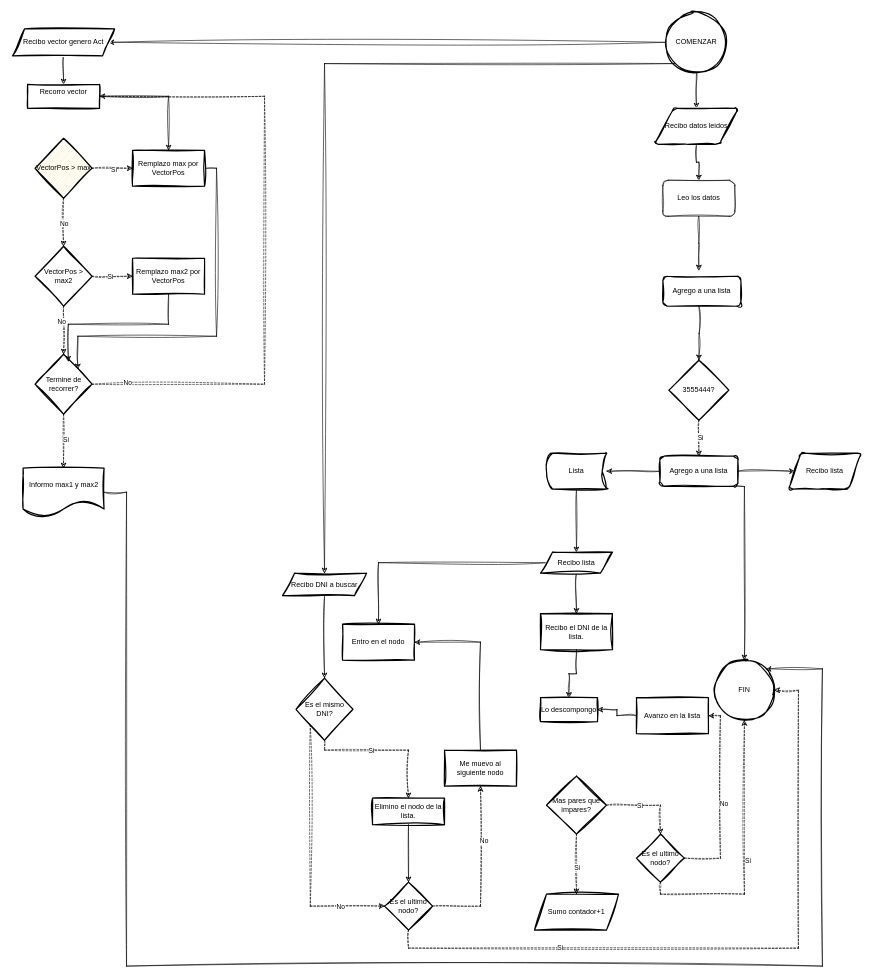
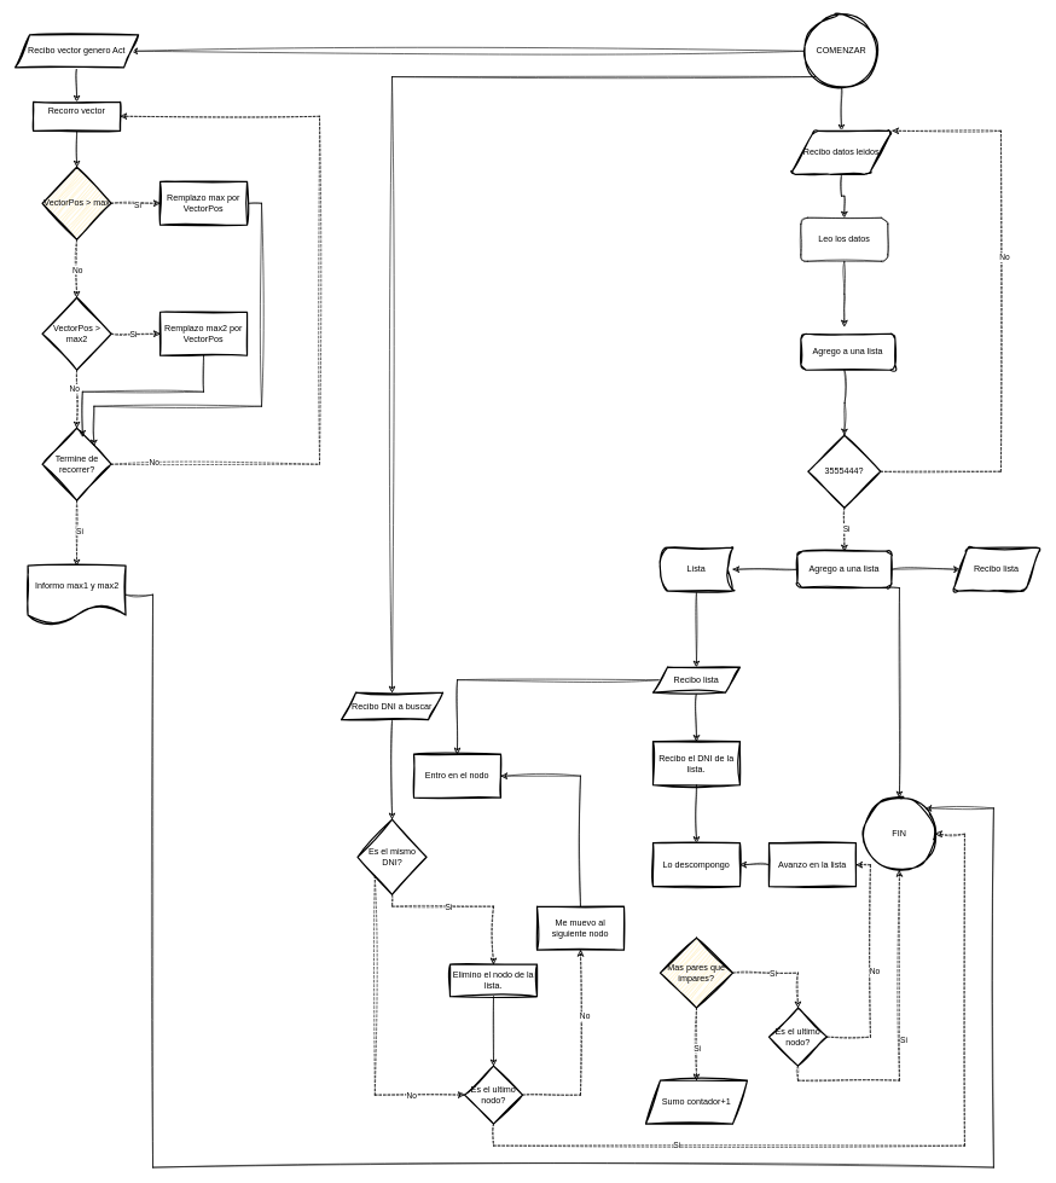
- <mxCell id="63" value="" style="edgeStyle=orthogonalEdgeStyle;rounded=0;sketch=1;hachureGap=4;jiggle=2;curveFitting=1;orthogonalLoop=1;jettySize=auto;html=1;" edge="1" parent="1" source="64" target="76"><mxGeometry relative="1" as="geometry" /></mxCell>
+ <mxCell id="63" value="" style="edgeStyle=orthogonalEdgeStyle;rounded=0;sketch=1;hachureGap=4;jiggle=2;curveFitting=1;orthogonalLoop=1;jettySize=auto;html=1;" edge="1" parent="1" source="64" target="69"><mxGeometry relative="1" as="geometry" /></mxCell>
+ <mxCell id="10" style="edgeStyle=orthogonalEdgeStyle;rounded=0;sketch=1;hachureGap=4;jiggle=2;curveFitting=1;orthogonalLoop=1;jettySize=auto;html=1;exitX=1;exitY=0.5;exitDx=0;exitDy=0;exitPerimeter=0;entryX=1;entryY=0;entryDx=0;entryDy=0;dashed=1;fontFamily=Helvetica;" edge="1" parent="1" source="14" target="8"><mxGeometry relative="1" as="geometry"><Array as="points"><mxPoint x="1380" y="650" /><mxPoint x="1380" y="180" /></Array></mxGeometry></mxCell>
+ <mxCell id="11" value="No" style="edgeLabel;html=1;align=center;verticalAlign=middle;resizable=0;points=[];sketch=1;hachureGap=4;jiggle=2;curveFitting=1;fontFamily=Helvetica;" vertex="1" connectable="0" parent="10"><mxGeometry x="0.175" y="-4" relative="1" as="geometry"><mxPoint as="offset" /></mxGeometry></mxCell>
- <mxCell id="47" value="Lo descompongo" style="whiteSpace=wrap;html=1;strokeWidth=2;sketch=1;hachureGap=4;jiggle=2;curveFitting=1;" vertex="1" parent="1"><mxGeometry x="900" y="1162.5" width="95" height="40" as="geometry" /></mxCell>
+ <mxCell id="47" value="Lo descompongo" style="whiteSpace=wrap;html=1;strokeWidth=2;sketch=1;hachureGap=4;jiggle=2;curveFitting=1;" vertex="1" parent="1"><mxGeometry x="900" y="1162.5" width="120" height="60" as="geometry" /></mxCell>
- <mxCell id="52" value="Mas pares que impares?" style="rhombus;whiteSpace=wrap;html=1;strokeWidth=2;sketch=1;hachureGap=4;jiggle=2;curveFitting=1;" vertex="1" parent="1"><mxGeometry x="910" y="1293.44" width="100" height="96.56" as="geometry" /></mxCell>
+ <mxCell id="52" value="Mas pares que impares?" style="rhombus;whiteSpace=wrap;html=1;strokeWidth=2;sketch=1;hachureGap=4;jiggle=2;curveFitting=1;fillColor=#fff2cc;" vertex="1" parent="1"><mxGeometry x="910" y="1293.44" width="100" height="96.56" as="geometry" /></mxCell>
